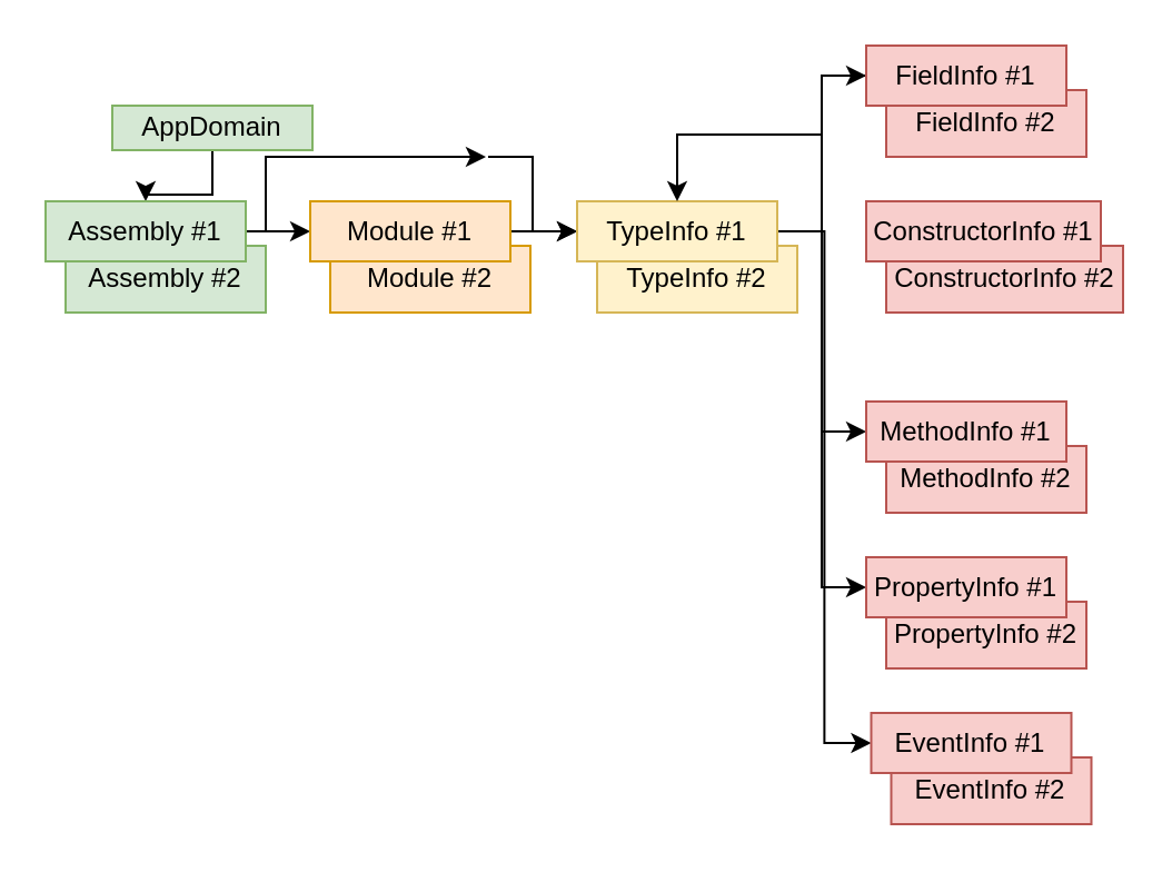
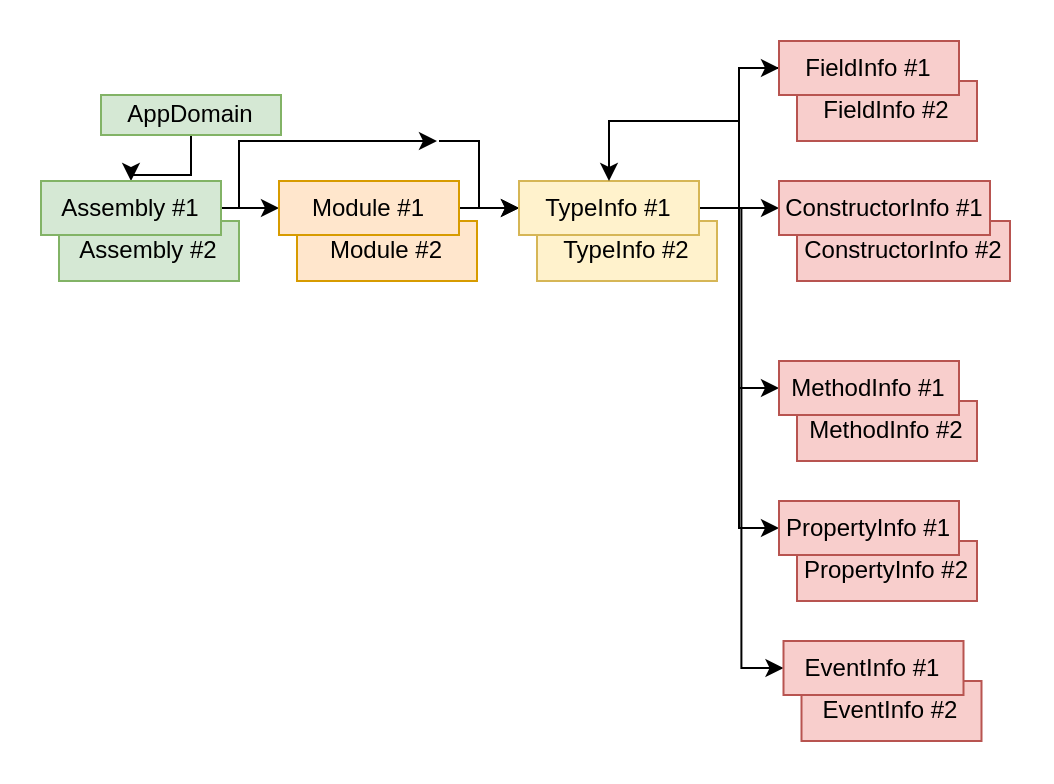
+ <mxCell id="13" style="edgeStyle=orthogonalEdgeStyle;rounded=0;orthogonalLoop=1;jettySize=auto;html=1;" edge="1" parent="1" source="18" target="23"><mxGeometry relative="1" as="geometry" /></mxCell>
